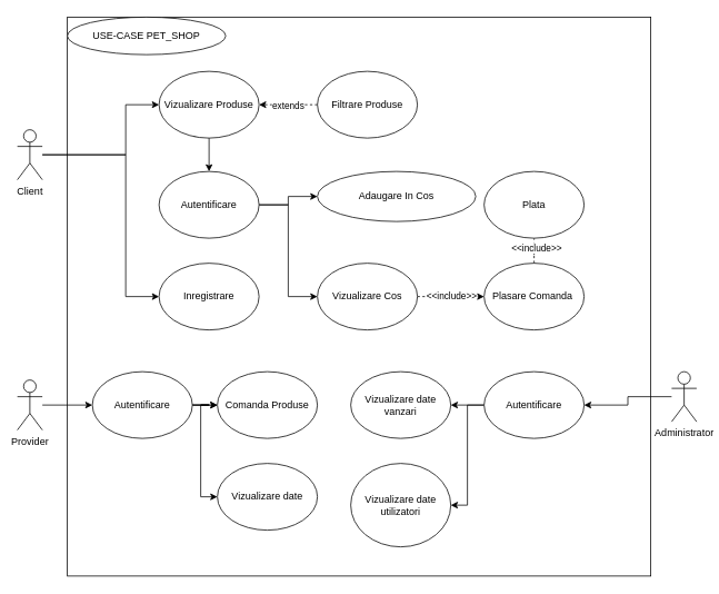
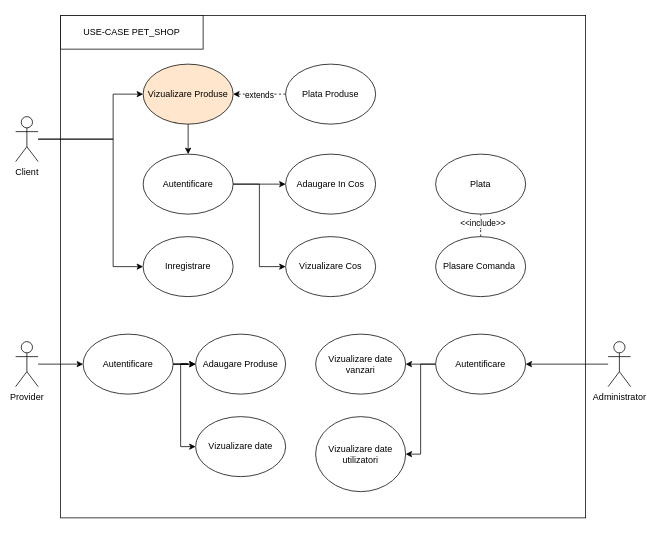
- <mxCell id="38" value="USE-CASE PET_SHOP" style="ellipse;whiteSpace=wrap;html=1;" parent="1" vertex="1"><mxGeometry x="80" y="20" width="190" height="45" as="geometry" /></mxCell>
+ <mxCell id="38" value="USE-CASE PET_SHOP" style="rounded=0;whiteSpace=wrap;html=1;" parent="1" vertex="1"><mxGeometry x="80" y="20" width="190" height="45" as="geometry" /></mxCell>
- <mxCell id="8" value="Vizualizare Produse" style="ellipse;whiteSpace=wrap;html=1;" parent="1" vertex="1"><mxGeometry x="190" y="85" width="120" height="80" as="geometry" /></mxCell>
+ <mxCell id="8" value="Vizualizare Produse" style="ellipse;whiteSpace=wrap;html=1;fillColor=#ffe6cc;" parent="1" vertex="1"><mxGeometry x="190" y="85" width="120" height="80" as="geometry" /></mxCell>
- <mxCell id="11" value="Filtrare Produse" style="ellipse;whiteSpace=wrap;html=1;" parent="1" vertex="1"><mxGeometry x="380" y="85" width="120" height="80" as="geometry" /></mxCell>
+ <mxCell id="11" value="Plata Produse" style="ellipse;whiteSpace=wrap;html=1;" parent="1" vertex="1"><mxGeometry x="380" y="85" width="120" height="80" as="geometry" /></mxCell>
- <mxCell id="17" value="Adaugare In Cos" style="ellipse;whiteSpace=wrap;html=1;" parent="1" vertex="1"><mxGeometry x="380" y="205" width="190" height="60" as="geometry" /></mxCell>
+ <mxCell id="17" value="Adaugare In Cos" style="ellipse;whiteSpace=wrap;html=1;" parent="1" vertex="1"><mxGeometry x="380" y="205" width="120" height="80" as="geometry" /></mxCell>
- <mxCell id="18" style="edgeStyle=orthogonalEdgeStyle;rounded=0;orthogonalLoop=1;jettySize=auto;html=1;entryX=0;entryY=0.5;entryDx=0;entryDy=0;dashed=1;" parent="1" source="20" target="23" edge="1"><mxGeometry relative="1" as="geometry" /></mxCell>
- <mxCell id="19" value="&amp;lt;&amp;lt;include&amp;gt;&amp;gt;" style="edgeLabel;html=1;align=center;verticalAlign=middle;resizable=0;points=[];" parent="18" vertex="1" connectable="0"><mxGeometry y="1" relative="1" as="geometry"><mxPoint as="offset" /></mxGeometry></mxCell>
- <mxCell id="27" value="Administrator" style="shape=umlActor;verticalLabelPosition=bottom;verticalAlign=top;html=1;fillColor=none;" parent="1" vertex="1"><mxGeometry x="805" y="445" width="30" height="60" as="geometry" /></mxCell>
+ <mxCell id="27" value="Administrator" style="shape=umlActor;verticalLabelPosition=bottom;verticalAlign=top;html=1;fillColor=none;" parent="1" vertex="1"><mxGeometry x="810" y="455" width="30" height="60" as="geometry" /></mxCell>
- <mxCell id="25" value="Comanda Produse" style="ellipse;whiteSpace=wrap;html=1;" parent="1" vertex="1"><mxGeometry x="260" y="445" width="120" height="80" as="geometry" /></mxCell>
+ <mxCell id="25" value="Adaugare Produse" style="ellipse;whiteSpace=wrap;html=1;" parent="1" vertex="1"><mxGeometry x="260" y="445" width="120" height="80" as="geometry" /></mxCell>
